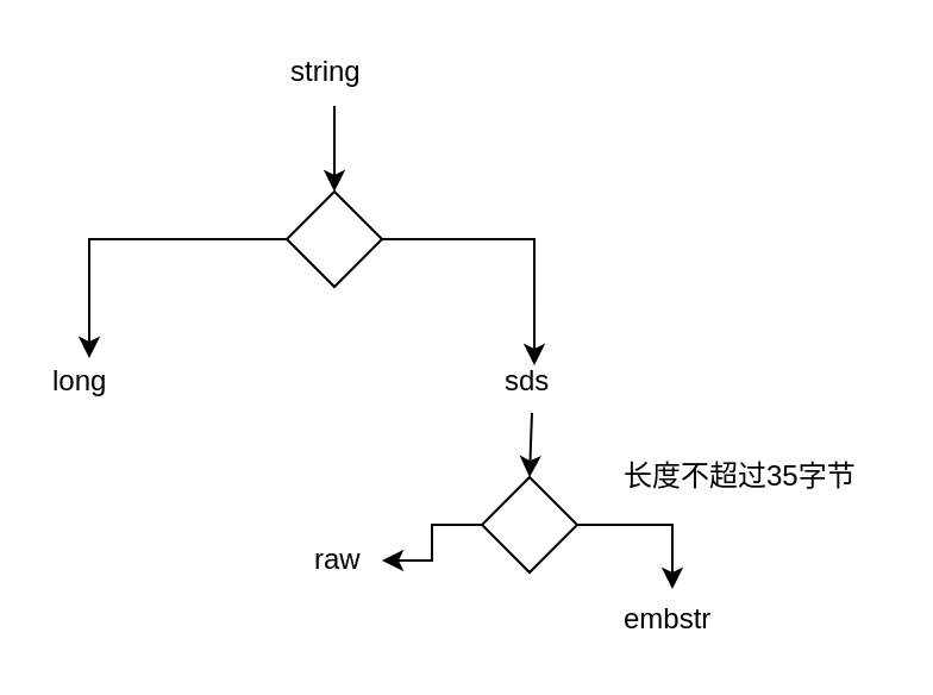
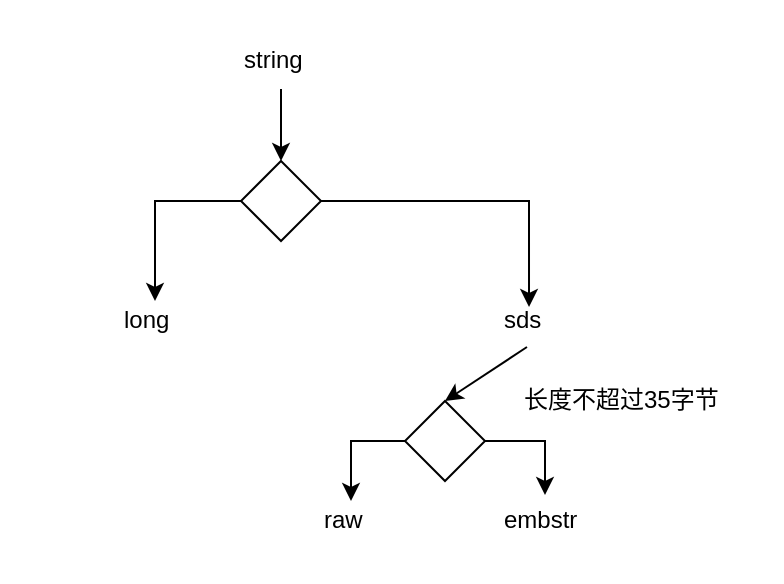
- <mxCell id="5" value="long" style="text;html=1;resizable=0;points=[];autosize=1;align=left;verticalAlign=top;spacingTop=-4;" vertex="1" parent="1"><mxGeometry x="20" y="150" width="40" height="20" as="geometry" /></mxCell>
+ <mxCell id="5" value="long" style="text;html=1;resizable=0;points=[];autosize=1;align=left;verticalAlign=top;spacingTop=-4;" vertex="1" parent="1"><mxGeometry x="60" y="150" width="40" height="20" as="geometry" /></mxCell>
- <mxCell id="6" value="sds" style="text;html=1;resizable=0;points=[];autosize=1;align=left;verticalAlign=top;spacingTop=-4;" vertex="1" parent="1"><mxGeometry x="210" y="150" width="30" height="20" as="geometry" /></mxCell>
+ <mxCell id="6" value="sds" style="text;html=1;resizable=0;points=[];autosize=1;align=left;verticalAlign=top;spacingTop=-4;" vertex="1" parent="1"><mxGeometry x="250" y="150" width="30" height="20" as="geometry" /></mxCell>
- <mxCell id="11" value="raw" style="text;html=1;resizable=0;points=[];autosize=1;align=left;verticalAlign=top;spacingTop=-4;" vertex="1" parent="1"><mxGeometry x="130" y="225" width="30" height="20" as="geometry" /></mxCell>
+ <mxCell id="11" value="raw" style="text;html=1;resizable=0;points=[];autosize=1;align=left;verticalAlign=top;spacingTop=-4;" vertex="1" parent="1"><mxGeometry x="160" y="250" width="30" height="20" as="geometry" /></mxCell>
- <mxCell id="12" value="embstr" style="text;html=1;resizable=0;points=[];autosize=1;align=left;verticalAlign=top;spacingTop=-4;" vertex="1" parent="1"><mxGeometry x="260" y="250" width="50" height="20" as="geometry" /></mxCell>
+ <mxCell id="12" value="embstr" style="text;html=1;resizable=0;points=[];autosize=1;align=left;verticalAlign=top;spacingTop=-4;" vertex="1" parent="1"><mxGeometry x="250" y="250" width="50" height="20" as="geometry" /></mxCell>
